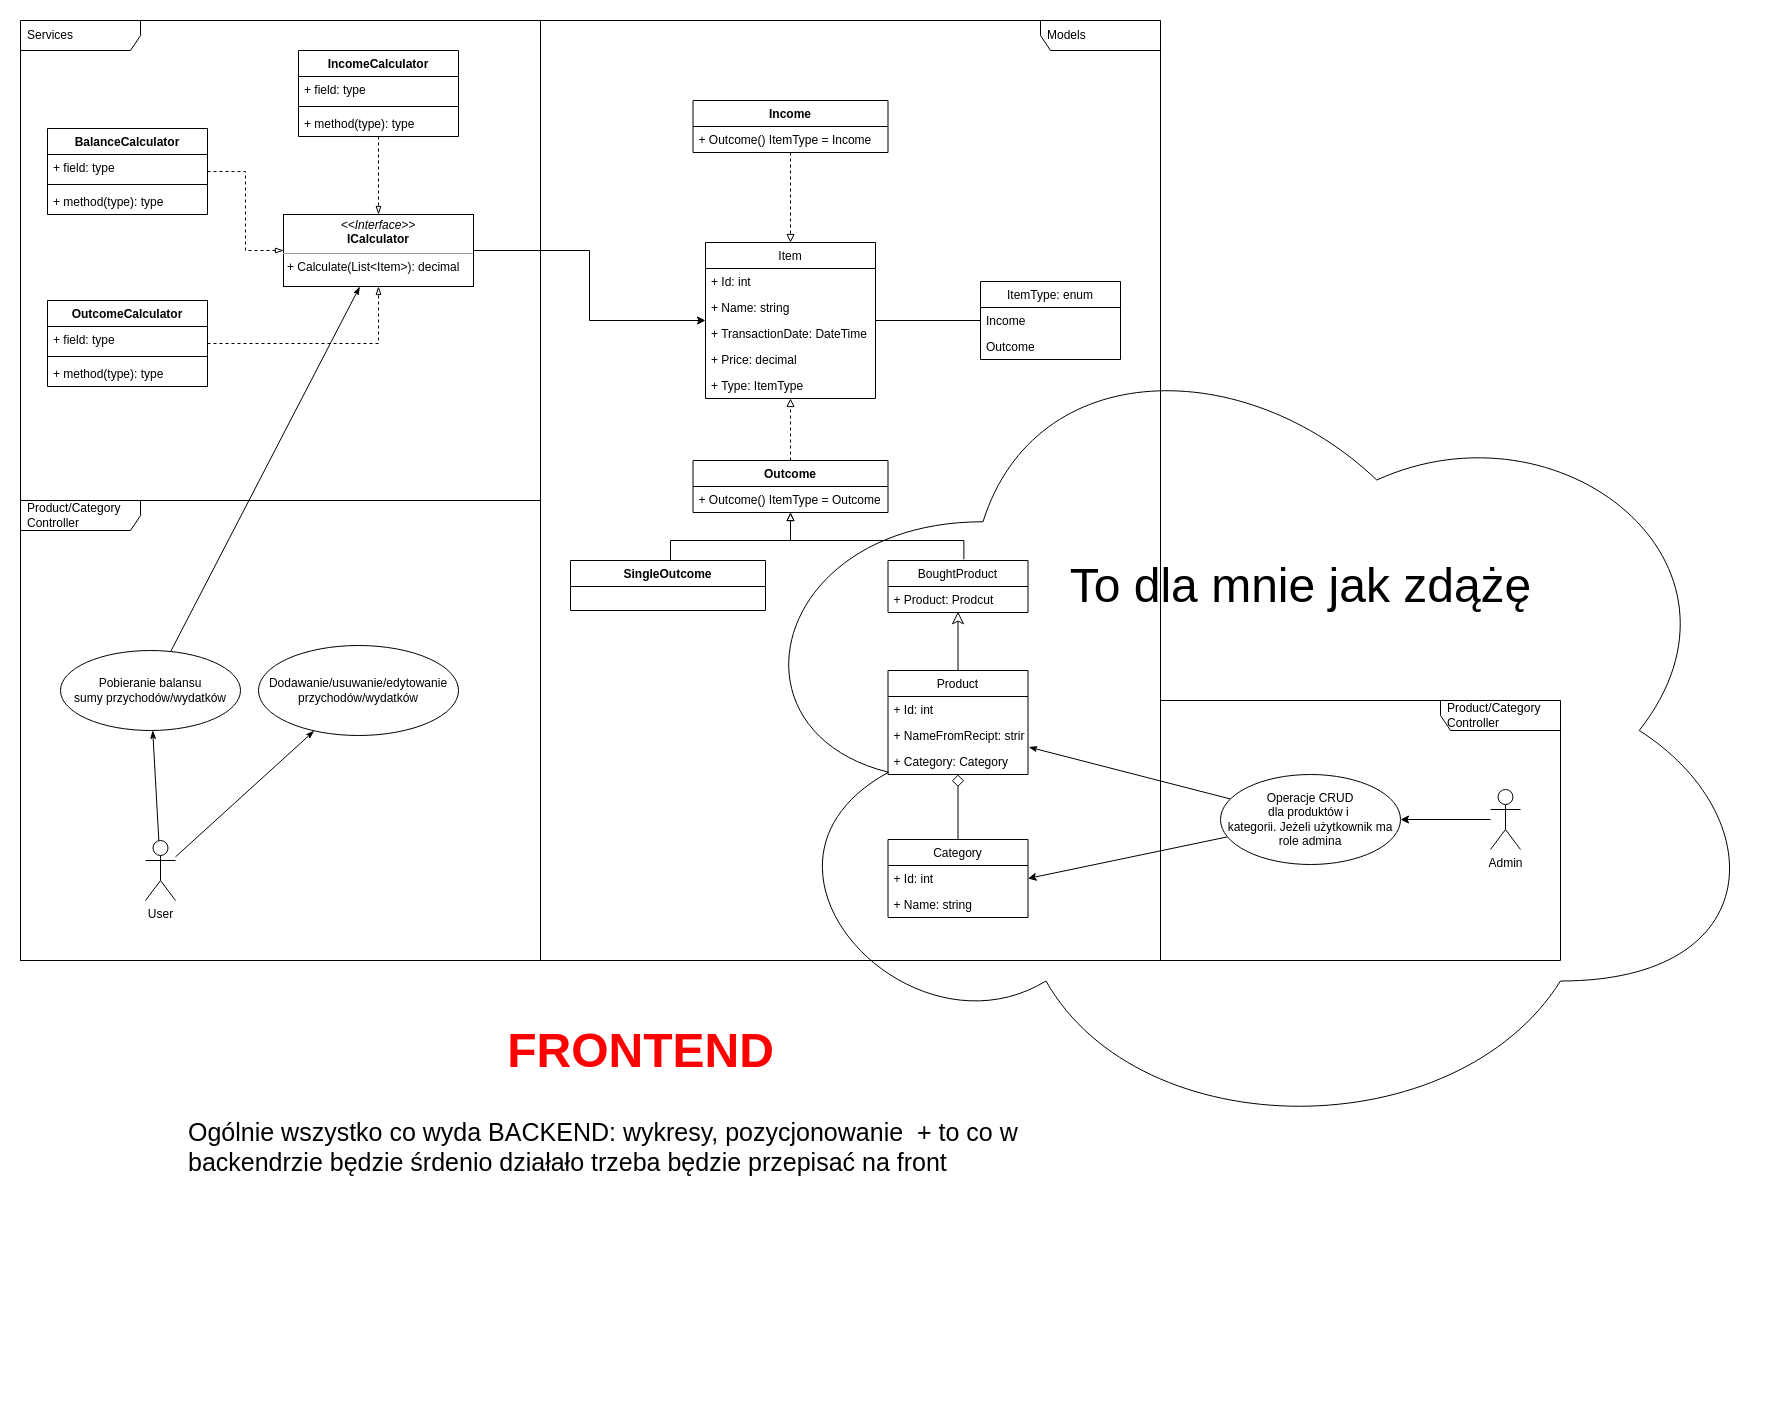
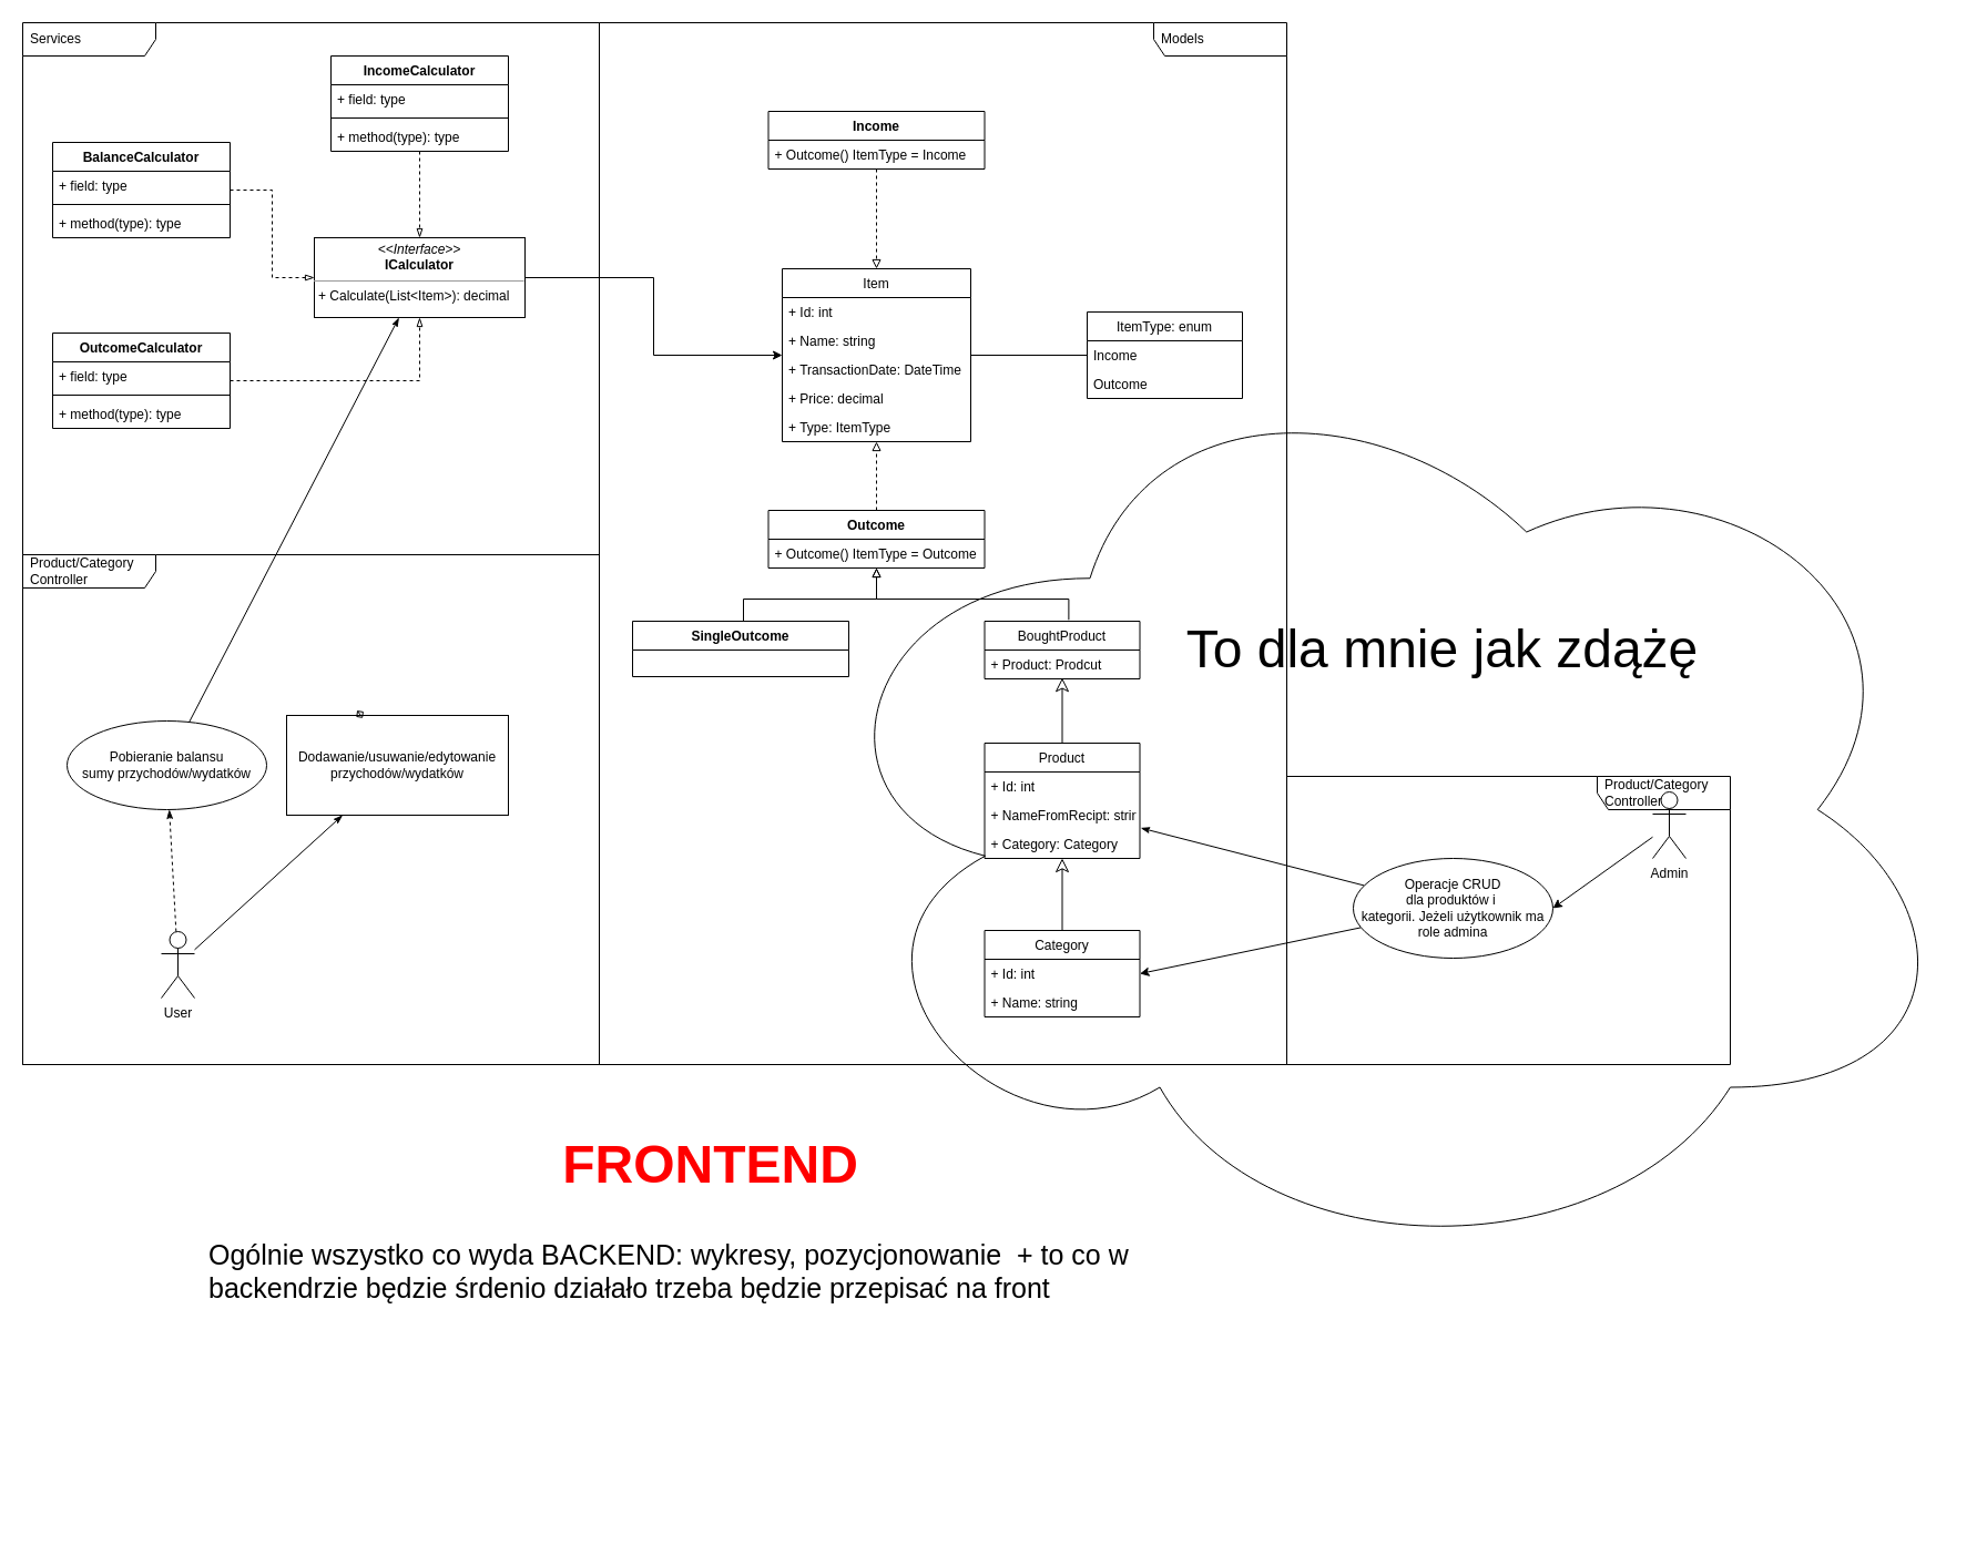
- <mxCell id="62" value="Dodawanie/usuwanie/edytowanie przychodów/wydatków" style="ellipse;whiteSpace=wrap;html=1;glass=0;fillColor=default;" vertex="1" parent="1"><mxGeometry x="258" y="645" width="200" height="90" as="geometry" /></mxCell>
+ <mxCell id="62" value="Dodawanie/usuwanie/edytowanie przychodów/wydatków" style="whiteSpace=wrap;html=1;glass=0;fillColor=default;rounded=0;" vertex="1" parent="1"><mxGeometry x="258" y="645" width="200" height="90" as="geometry" /></mxCell>
- <mxCell id="26" style="edgeStyle=orthogonalEdgeStyle;rounded=0;orthogonalLoop=1;jettySize=auto;html=1;endArrow=diamond;endFill=0;exitX=0.5;exitY=0;exitDx=0;exitDy=0;startArrow=none;startFill=0;endSize=10;startSize=10;" edge="1" parent="1" source="23" target="28"><mxGeometry relative="1" as="geometry" /></mxCell>
+ <mxCell id="26" style="edgeStyle=orthogonalEdgeStyle;rounded=0;orthogonalLoop=1;jettySize=auto;html=1;endArrow=classic;endFill=0;exitX=0.5;exitY=0;exitDx=0;exitDy=0;startArrow=none;startFill=0;endSize=10;startSize=10;" edge="1" parent="1" source="23" target="28"><mxGeometry relative="1" as="geometry" /></mxCell>
- <mxCell id="59" style="edgeStyle=none;rounded=0;orthogonalLoop=1;jettySize=auto;html=1;startArrow=none;startFill=0;endArrow=classicThin;endFill=1;startSize=6;endSize=6;" edge="1" parent="1" source="61" target="65"><mxGeometry relative="1" as="geometry" /></mxCell>
+ <mxCell id="59" style="edgeStyle=none;rounded=0;orthogonalLoop=1;jettySize=auto;html=1;startArrow=none;startFill=0;endArrow=classicThin;endFill=1;startSize=6;endSize=6;dashed=1;" edge="1" parent="1" source="61" target="65"><mxGeometry relative="1" as="geometry" /></mxCell>
- <mxCell id="54" value="Admin" style="shape=umlActor;verticalLabelPosition=bottom;verticalAlign=top;html=1;glass=0;fillColor=default;" vertex="1" parent="1"><mxGeometry x="1490" y="789" width="30" height="60" as="geometry" /></mxCell>
+ <mxCell id="54" value="Admin" style="shape=umlActor;verticalLabelPosition=bottom;verticalAlign=top;html=1;glass=0;fillColor=default;" vertex="1" parent="1"><mxGeometry x="1490" y="714" width="30" height="60" as="geometry" /></mxCell>
